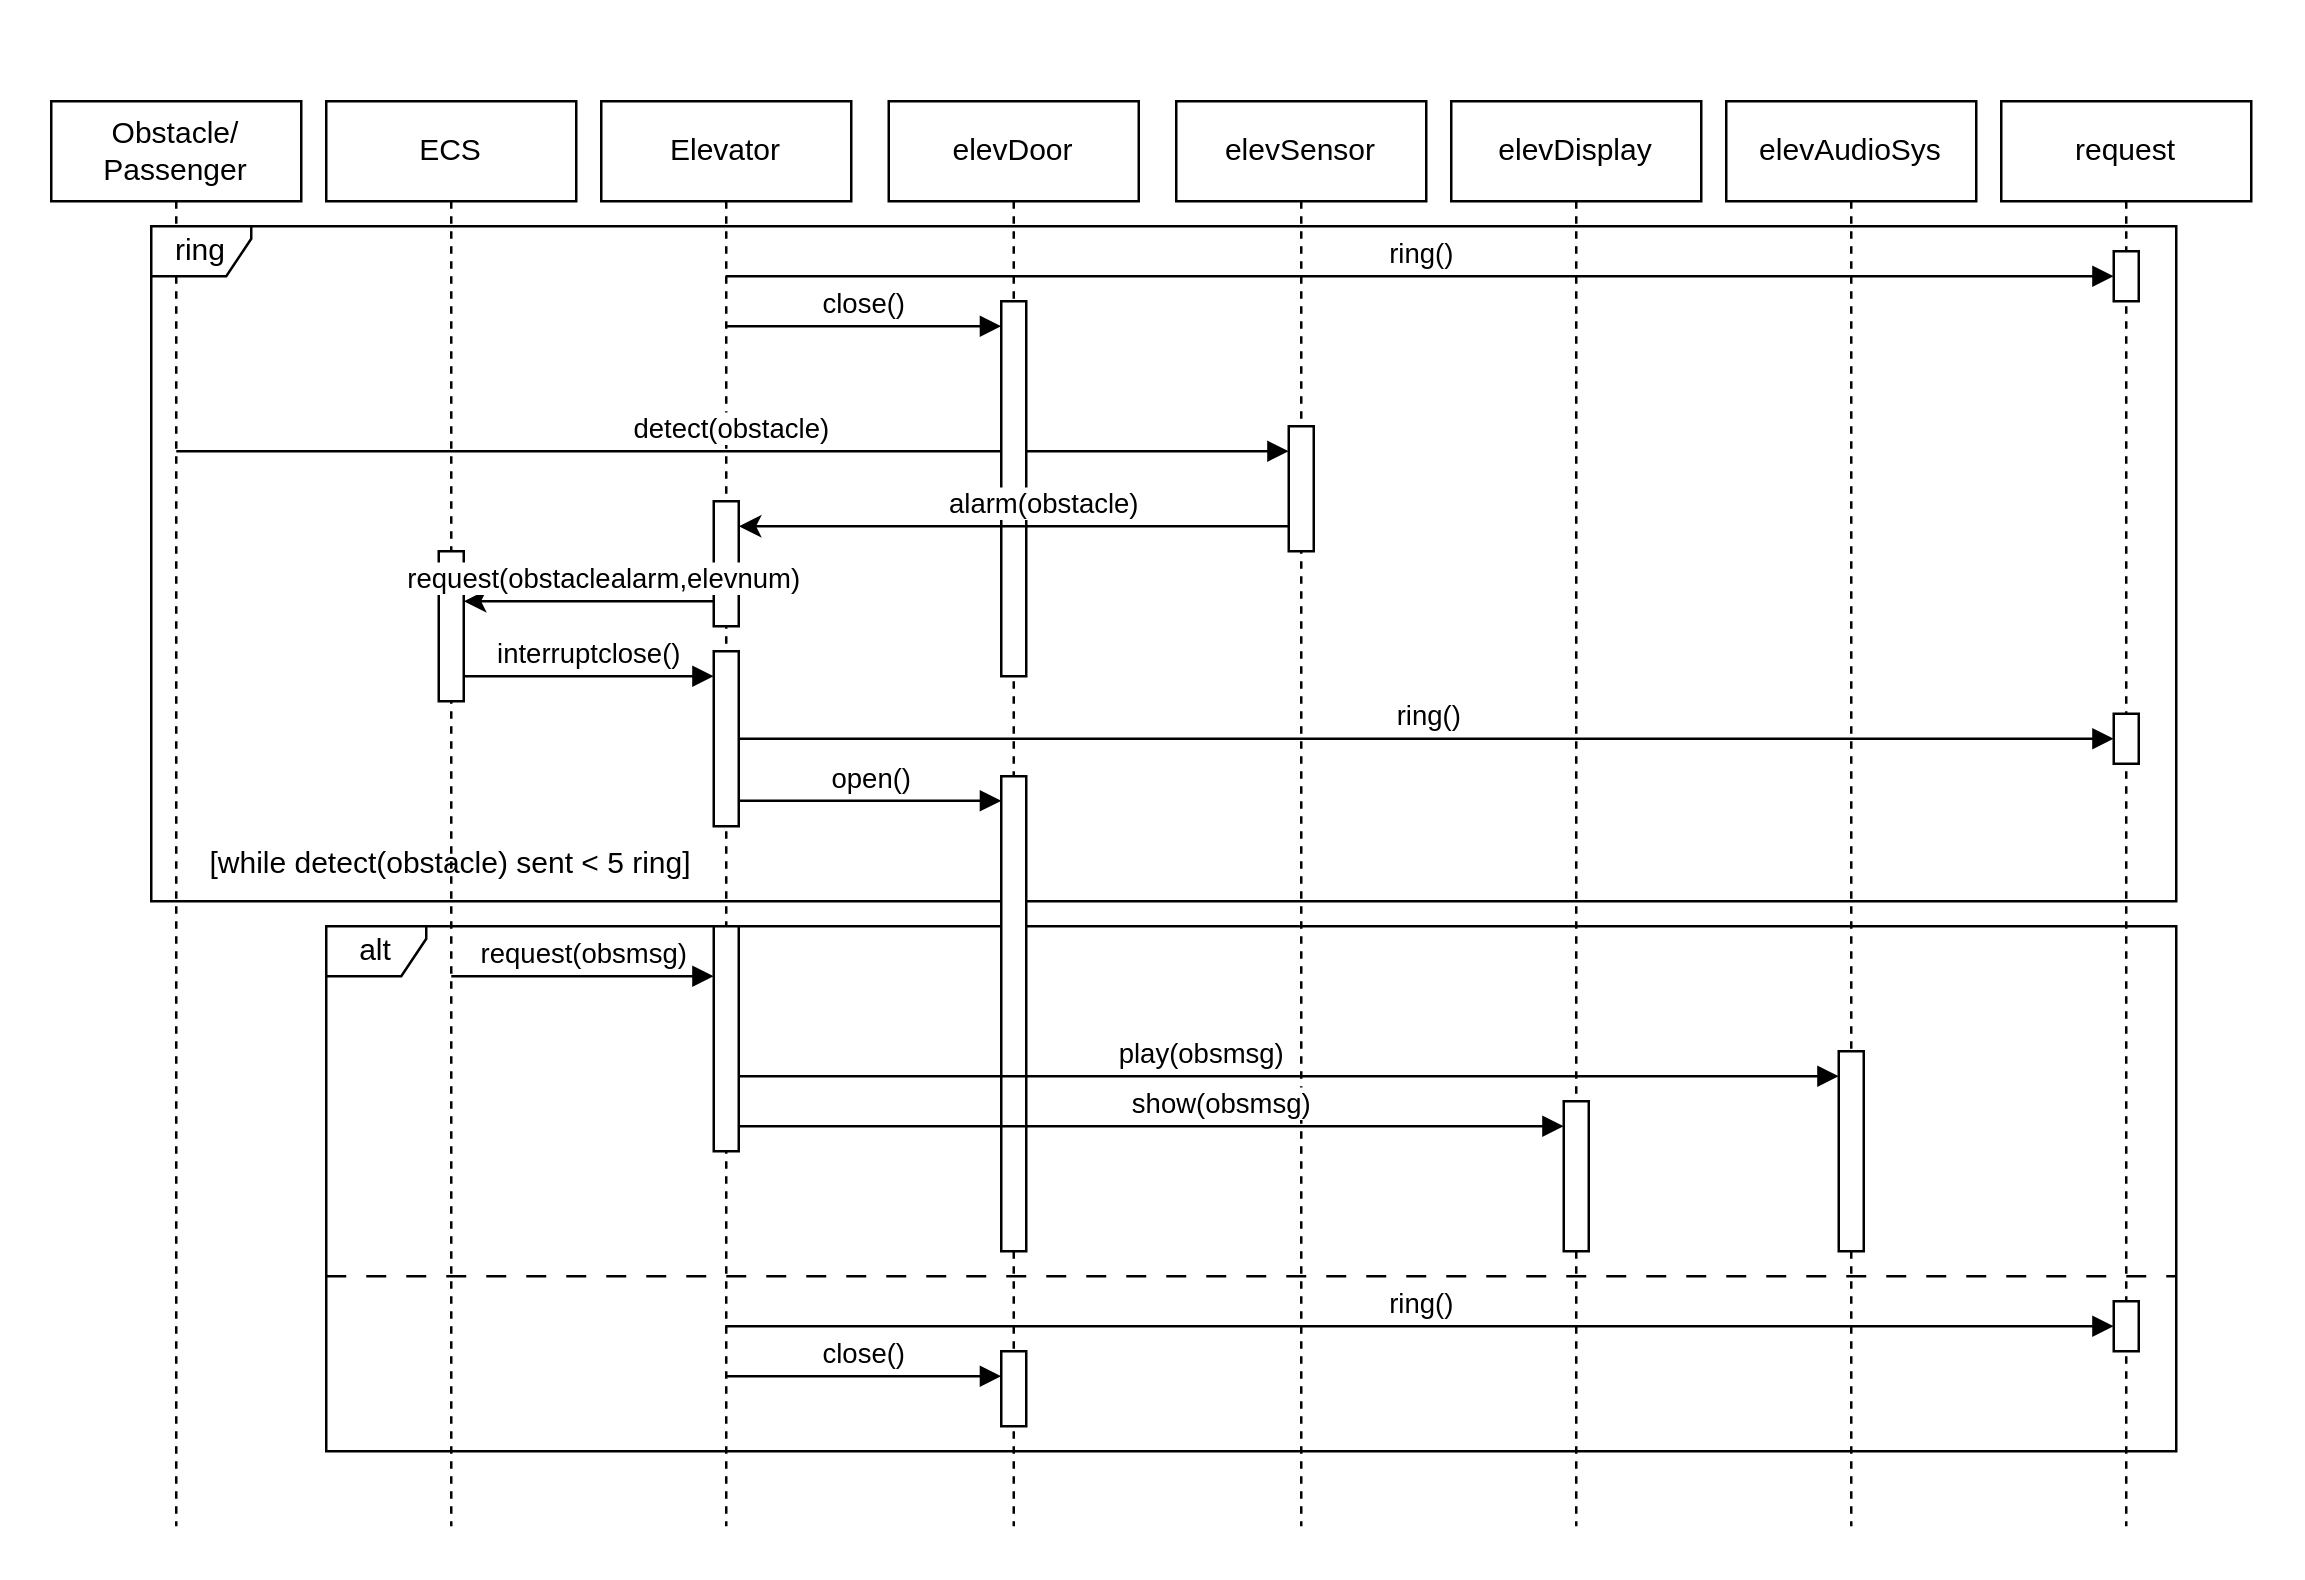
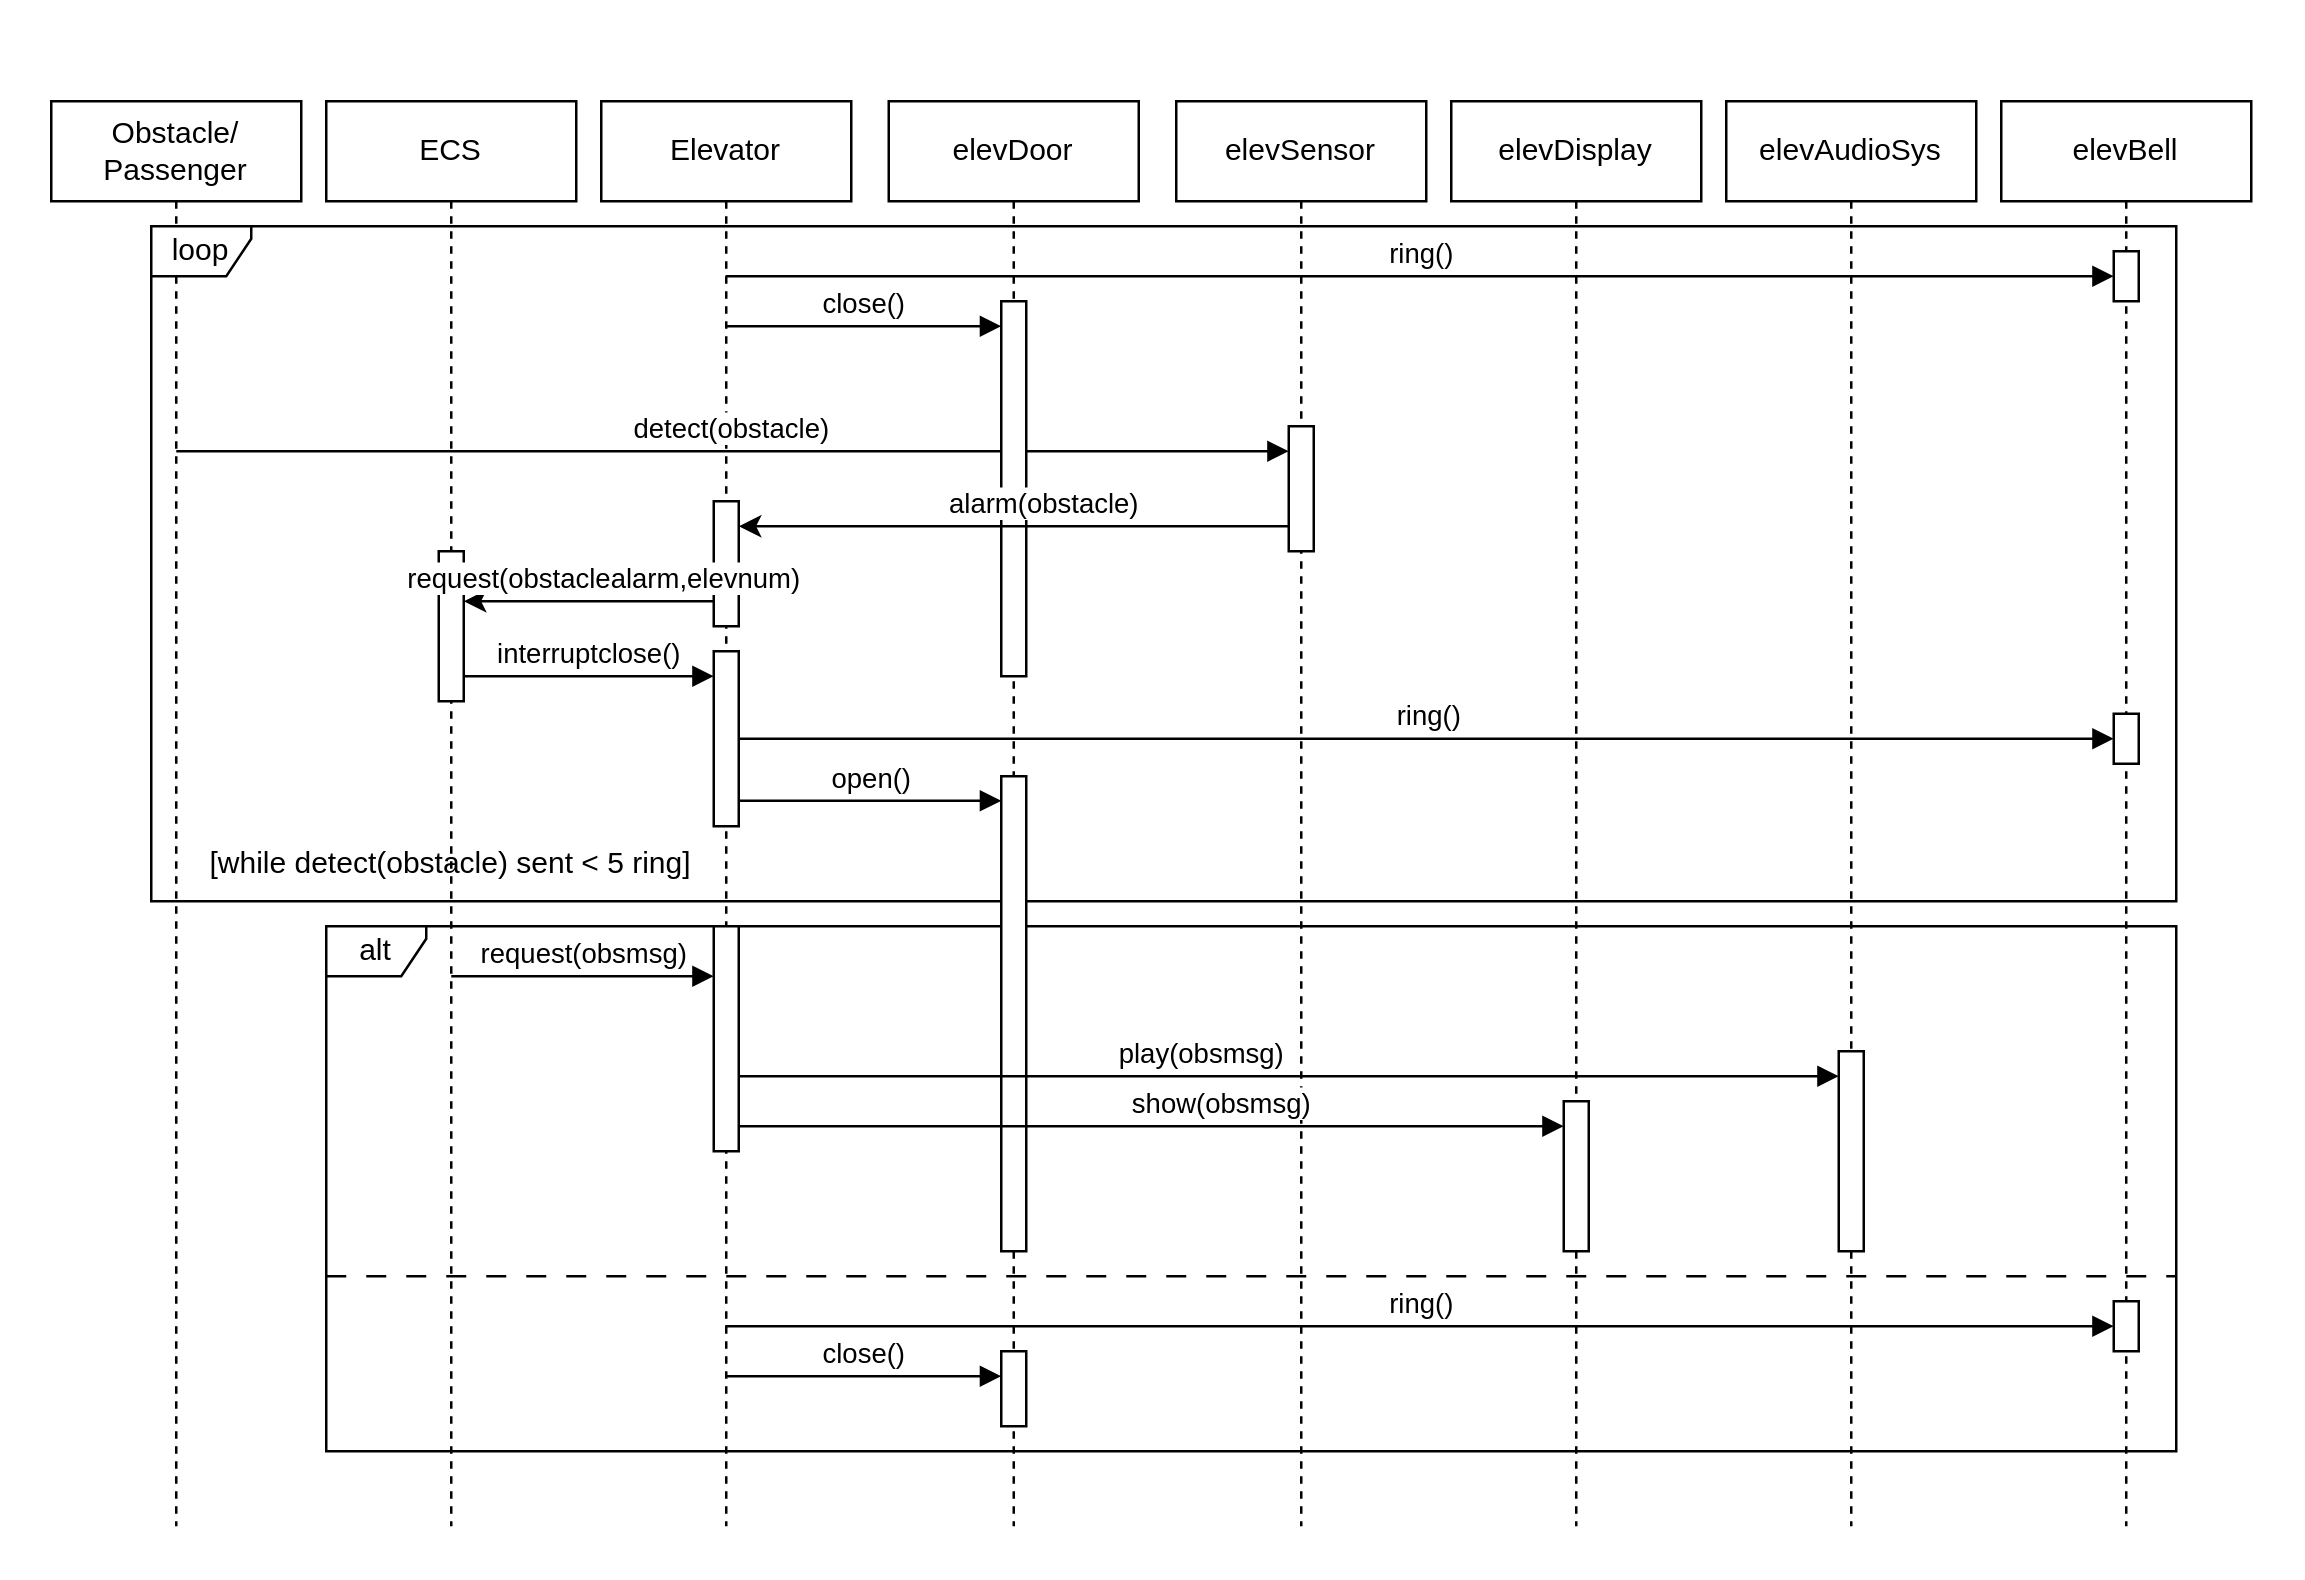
- <mxCell id="36" value="request" style="shape=umlLifeline;perimeter=lifelinePerimeter;whiteSpace=wrap;html=1;container=0;dropTarget=0;collapsible=0;recursiveResize=0;outlineConnect=0;portConstraint=eastwest;newEdgeStyle={&quot;edgeStyle&quot;:&quot;elbowEdgeStyle&quot;,&quot;elbow&quot;:&quot;vertical&quot;,&quot;curved&quot;:0,&quot;rounded&quot;:0};" vertex="1" parent="1"><mxGeometry x="800" y="40" width="100" height="570" as="geometry" /></mxCell>
+ <mxCell id="36" value="elevBell" style="shape=umlLifeline;perimeter=lifelinePerimeter;whiteSpace=wrap;html=1;container=0;dropTarget=0;collapsible=0;recursiveResize=0;outlineConnect=0;portConstraint=eastwest;newEdgeStyle={&quot;edgeStyle&quot;:&quot;elbowEdgeStyle&quot;,&quot;elbow&quot;:&quot;vertical&quot;,&quot;curved&quot;:0,&quot;rounded&quot;:0};" vertex="1" parent="1"><mxGeometry x="800" y="40" width="100" height="570" as="geometry" /></mxCell>
- <mxCell id="6" value="ring" style="shape=umlFrame;whiteSpace=wrap;html=1;width=40;height=20;" vertex="1" parent="1"><mxGeometry x="60" y="90" width="810" height="270" as="geometry" /></mxCell>
+ <mxCell id="6" value="loop" style="shape=umlFrame;whiteSpace=wrap;html=1;width=40;height=20;" vertex="1" parent="1"><mxGeometry x="60" y="90" width="810" height="270" as="geometry" /></mxCell>
